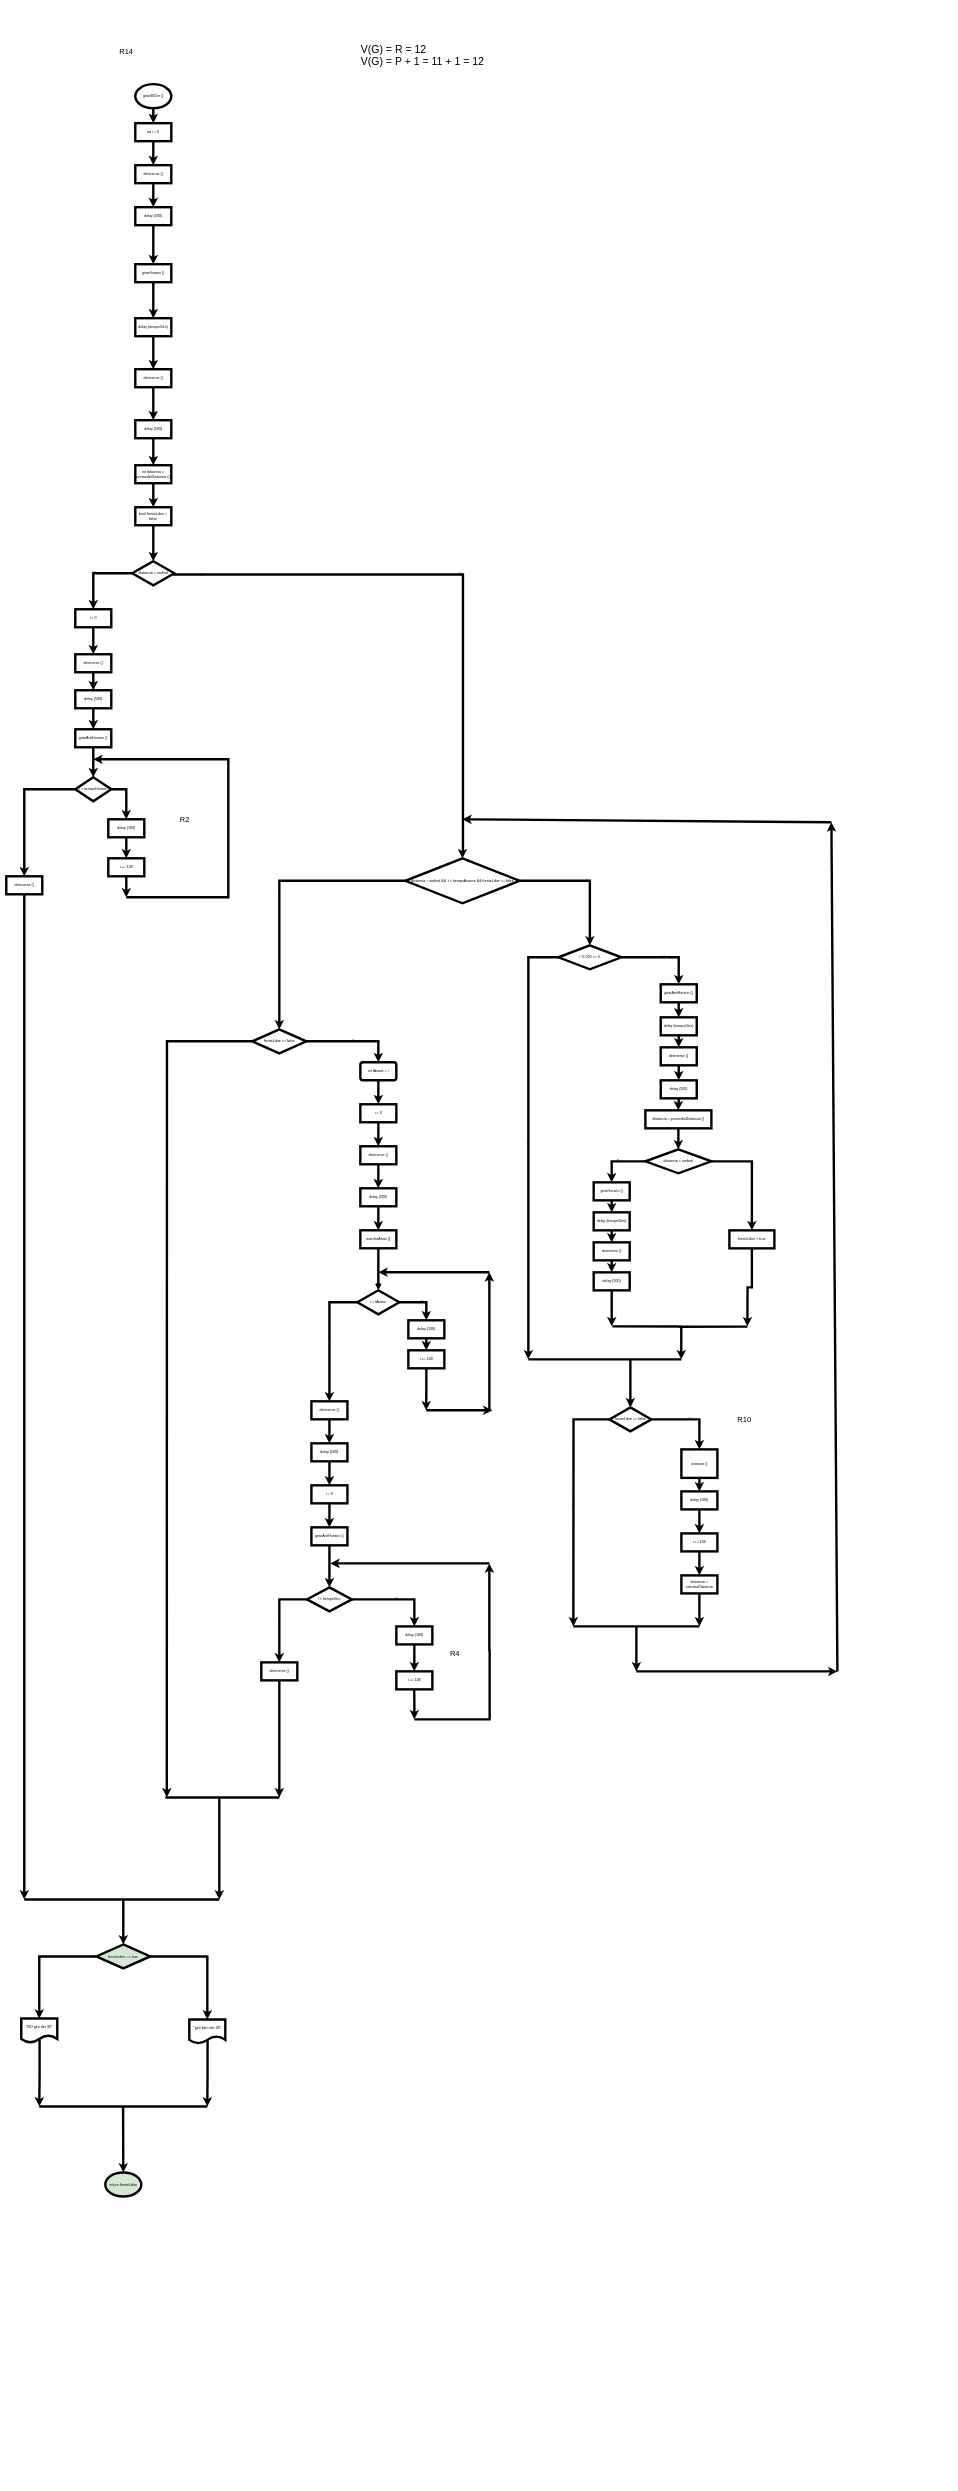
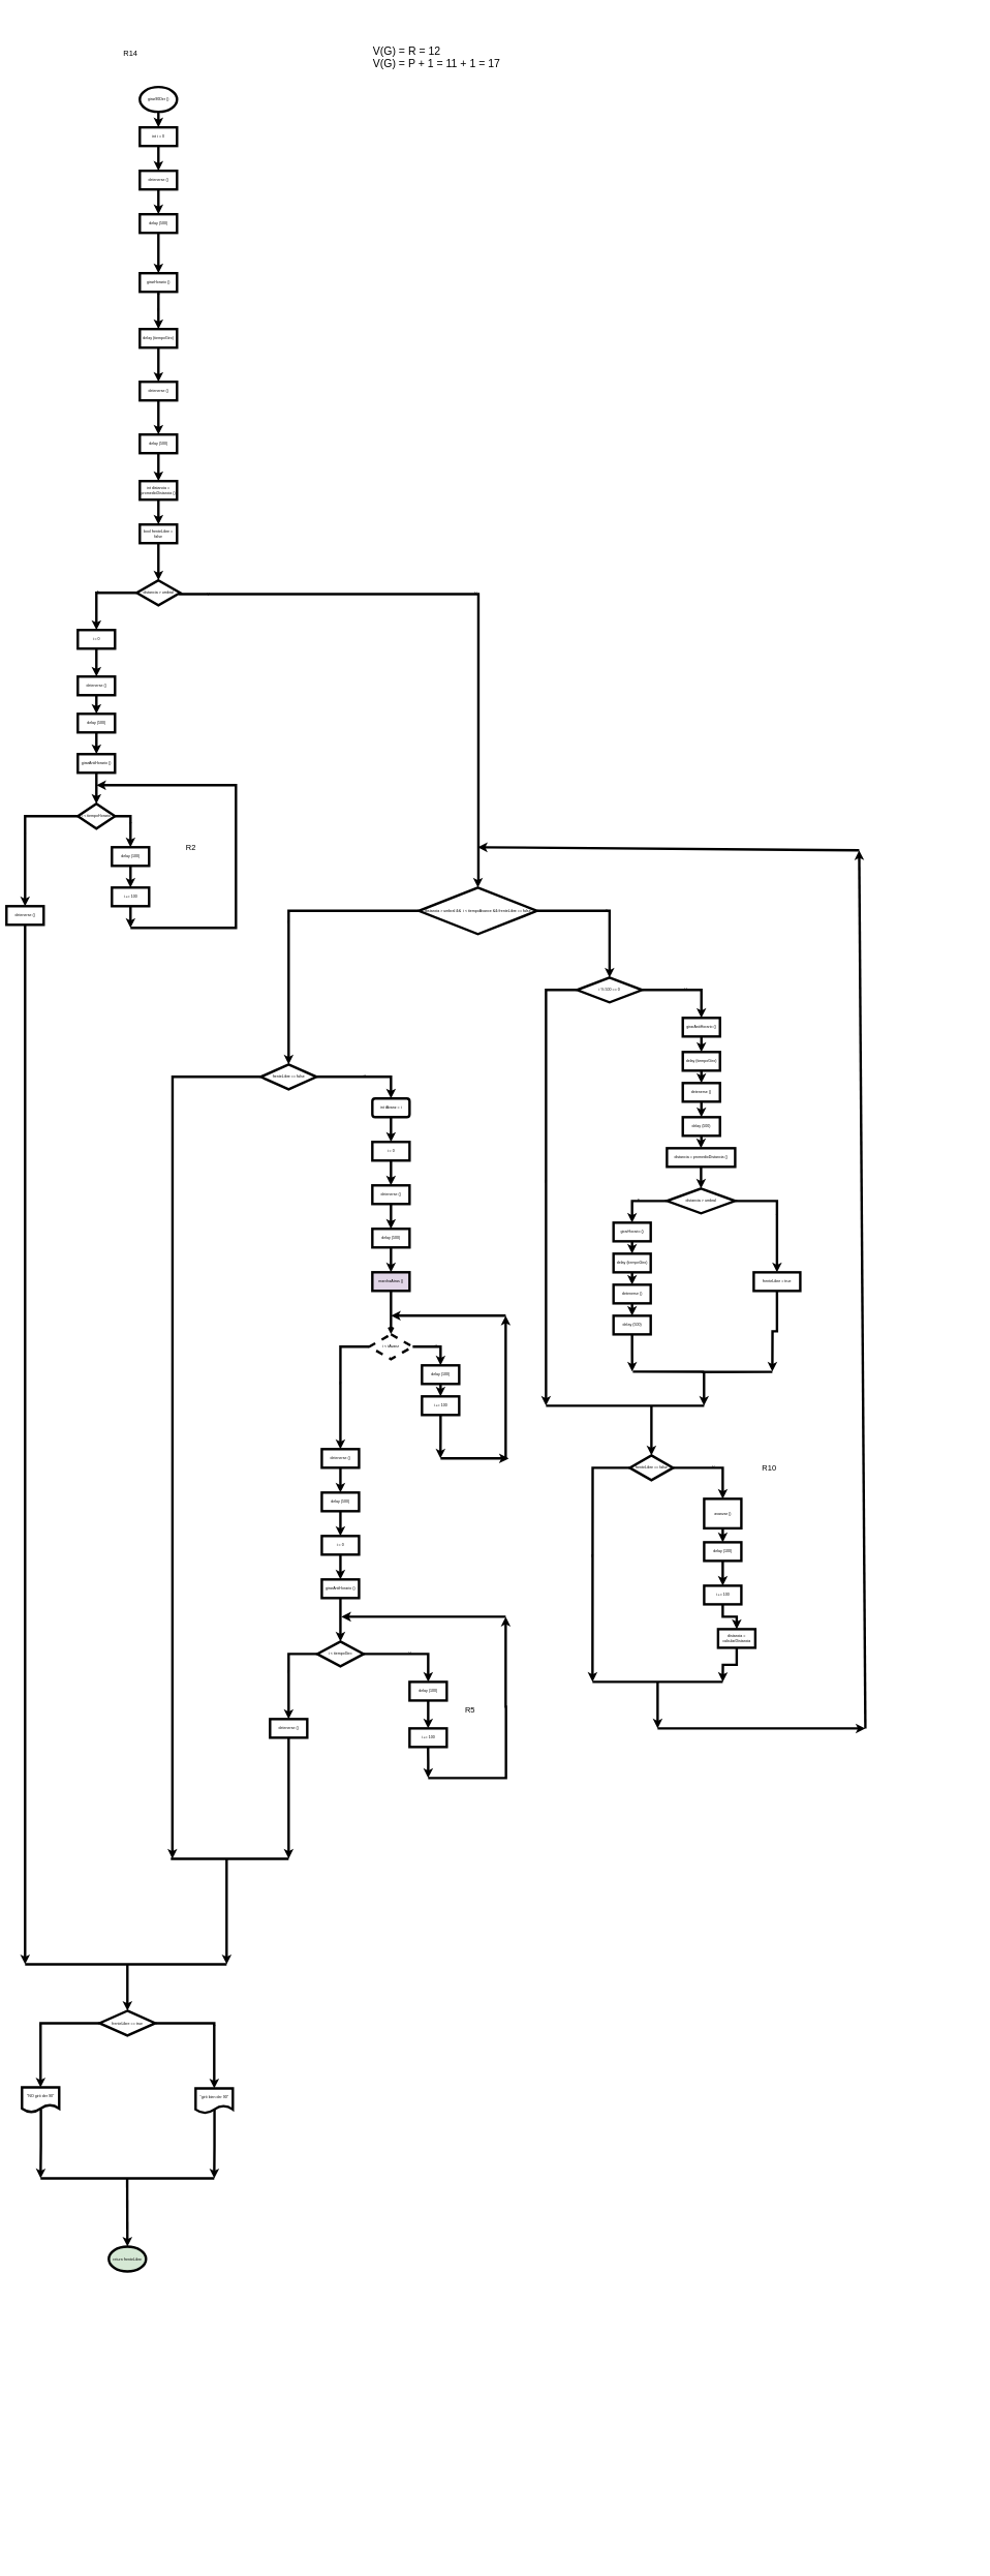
- <mxCell id="157" value="V(G) = R = 12&lt;div&gt;V(G) = P + 1 = 11 + 1 = 12&lt;/div&gt;&lt;div&gt;&lt;br&gt;&lt;/div&gt;" style="text;html=1;align=left;verticalAlign=middle;whiteSpace=wrap;rounded=0;fontSize=35;labelBackgroundColor=none;" parent="2" vertex="1"><mxGeometry x="1120" width="850" height="370" as="geometry" /></mxCell>
+ <mxCell id="157" value="V(G) = R = 12&lt;div&gt;V(G) = P + 1 = 11 + 1 = 17&lt;/div&gt;&lt;div&gt;&lt;br&gt;&lt;/div&gt;" style="text;html=1;align=left;verticalAlign=middle;whiteSpace=wrap;rounded=0;fontSize=35;labelBackgroundColor=none;" parent="2" vertex="1"><mxGeometry x="1120" width="850" height="370" as="geometry" /></mxCell>
- <mxCell id="128" value="marchaAtras ()" style="whiteSpace=wrap;html=1;rounded=0;labelBackgroundColor=none;strokeWidth=8;" parent="2" vertex="1"><mxGeometry x="1120" y="4079.8" width="120" height="60" as="geometry" /></mxCell>
+ <mxCell id="128" value="marchaAtras ()" style="whiteSpace=wrap;html=1;rounded=0;labelBackgroundColor=none;strokeWidth=8;fillColor=#e1d5e7;" parent="2" vertex="1"><mxGeometry x="1120" y="4079.8" width="120" height="60" as="geometry" /></mxCell>
- <mxCell id="131" value="i &amp;lt; tAvanz" style="rhombus;whiteSpace=wrap;html=1;rounded=0;labelBackgroundColor=none;strokeWidth=8;" parent="2" vertex="1"><mxGeometry x="1110" y="4279.8" width="140" height="80" as="geometry" /></mxCell>
+ <mxCell id="131" value="i &amp;lt; tAvanz" style="rhombus;whiteSpace=wrap;html=1;rounded=0;labelBackgroundColor=none;strokeWidth=8;dashed=1;" parent="2" vertex="1"><mxGeometry x="1110" y="4279.8" width="140" height="80" as="geometry" /></mxCell>
- <mxCell id="110" value="distancia = calcularDistancia" style="whiteSpace=wrap;html=1;rounded=0;labelBackgroundColor=none;strokeWidth=8;" parent="2" vertex="1"><mxGeometry x="2190" y="5230" width="120" height="60" as="geometry" /></mxCell>
+ <mxCell id="110" value="distancia = calcularDistancia" style="whiteSpace=wrap;html=1;rounded=0;labelBackgroundColor=none;strokeWidth=8;" parent="2" vertex="1"><mxGeometry x="2235" y="5230" width="120" height="60" as="geometry" /></mxCell>
- <mxCell id="94" value="&lt;font style=&quot;font-size: 25px;&quot;&gt;R4&lt;/font&gt;" style="text;html=1;align=center;verticalAlign=middle;whiteSpace=wrap;rounded=0;labelBackgroundColor=none;" parent="4" vertex="1"><mxGeometry x="1360" y="5180" width="270" height="120" as="geometry" /></mxCell>
+ <mxCell id="94" value="&lt;font style=&quot;font-size: 25px;&quot;&gt;R5&lt;/font&gt;" style="text;html=1;align=center;verticalAlign=middle;whiteSpace=wrap;rounded=0;labelBackgroundColor=none;" parent="4" vertex="1"><mxGeometry x="1360" y="5180" width="270" height="120" as="geometry" /></mxCell>
- <mxCell id="83" value="frenteLibre == true" style="rhombus;whiteSpace=wrap;html=1;labelBackgroundColor=none;strokeWidth=8;fillColor=#d5e8d4;" parent="4" vertex="1"><mxGeometry x="300" y="6210" width="180" height="80" as="geometry" /></mxCell>
+ <mxCell id="83" value="frenteLibre == true" style="rhombus;whiteSpace=wrap;html=1;labelBackgroundColor=none;strokeWidth=8;" parent="4" vertex="1"><mxGeometry x="300" y="6210" width="180" height="80" as="geometry" /></mxCell>
